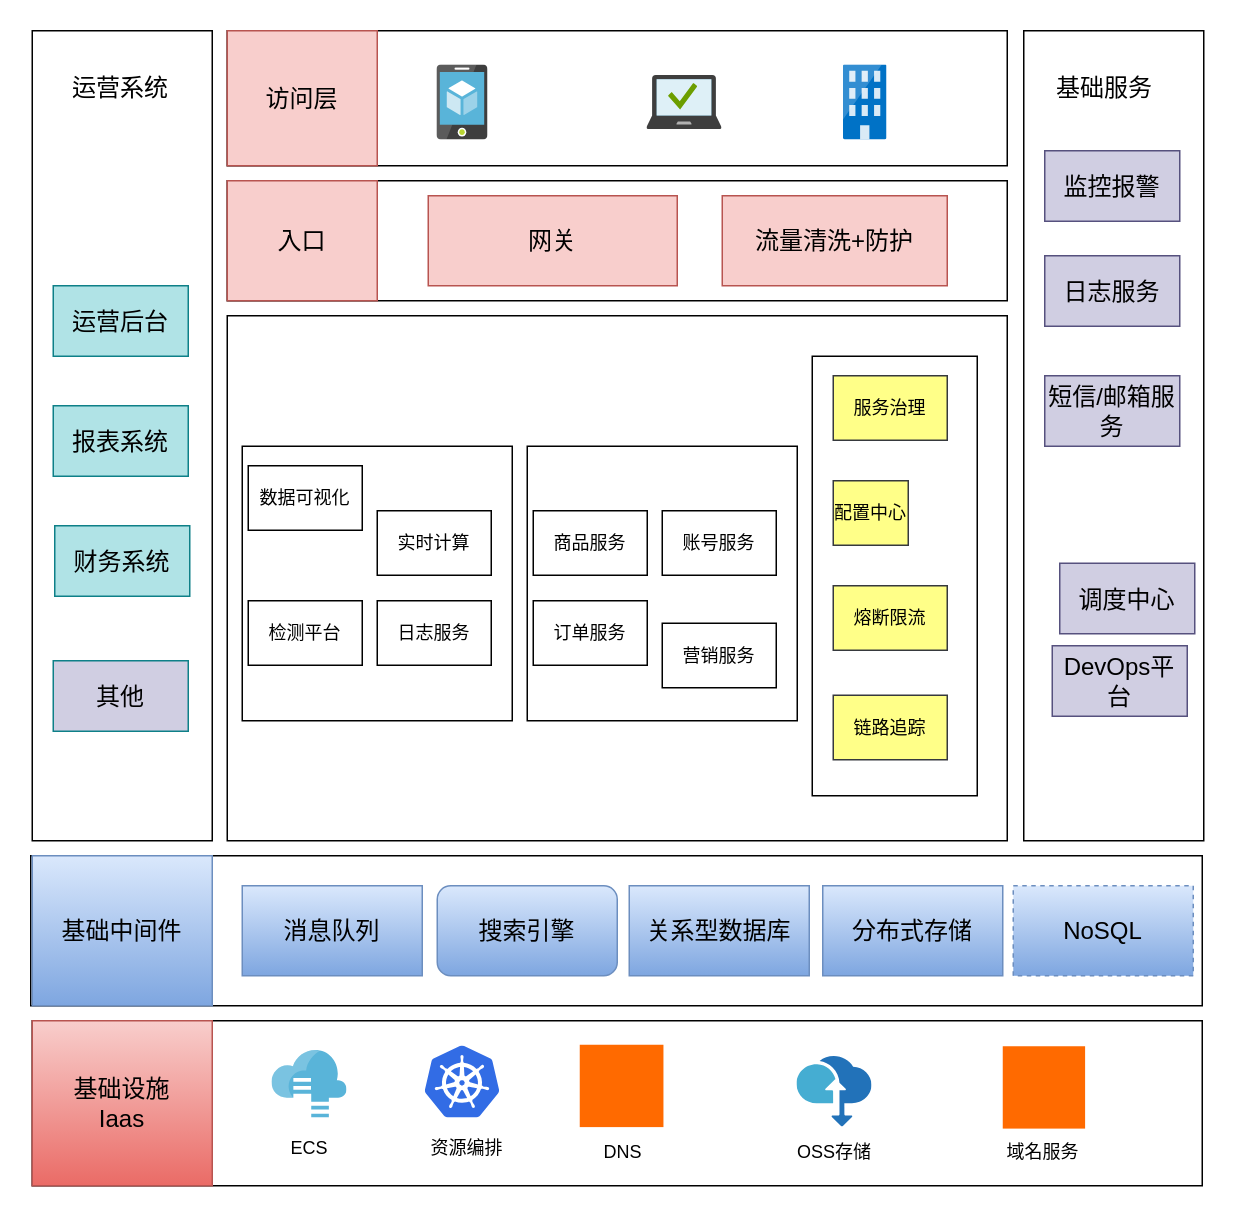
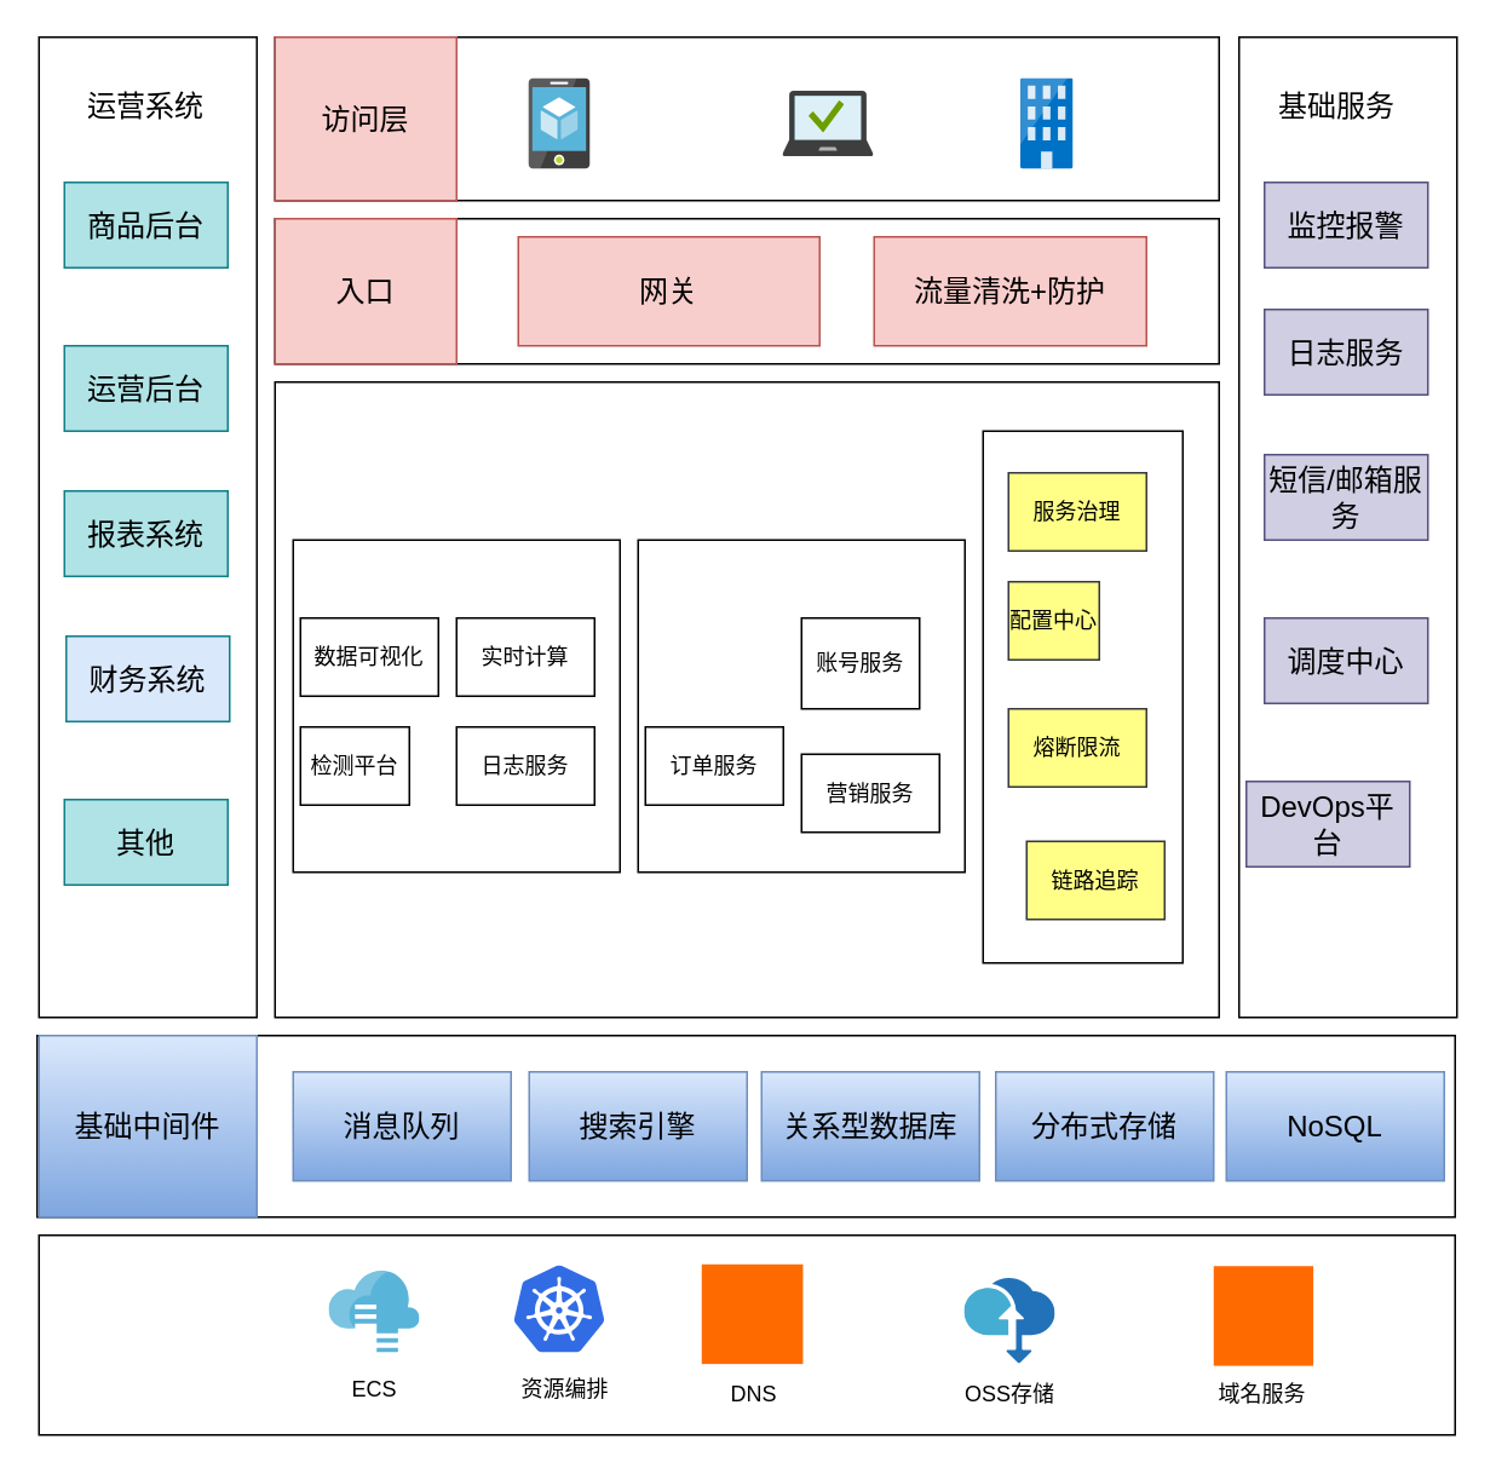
+ <mxCell id="13" value="商品后台" style="rounded=0;whiteSpace=wrap;html=1;fontSize=16;fillColor=#b0e3e6;strokeColor=#0e8088;" vertex="1" parent="1"><mxGeometry x="35" y="100" width="90" height="47" as="geometry" /></mxCell>
- <mxCell id="38" value="服务治理" style="rounded=0;whiteSpace=wrap;html=1;fillColor=#ffff88;strokeColor=#36393d;" vertex="1" parent="1"><mxGeometry x="555" y="250" width="76" height="43" as="geometry" /></mxCell>
+ <mxCell id="38" value="服务治理" style="rounded=0;whiteSpace=wrap;html=1;fillColor=#ffff88;strokeColor=#36393d;" vertex="1" parent="1"><mxGeometry x="555" y="260" width="76" height="43" as="geometry" /></mxCell>
- <mxCell id="22" value="数据可视化" style="rounded=0;whiteSpace=wrap;html=1;" vertex="1" parent="1"><mxGeometry x="165" y="310" width="76" height="43" as="geometry" /></mxCell>
+ <mxCell id="22" value="数据可视化" style="rounded=0;whiteSpace=wrap;html=1;" vertex="1" parent="1"><mxGeometry x="165" y="340" width="76" height="43" as="geometry" /></mxCell>
- <mxCell id="34" value="商品服务" style="rounded=0;whiteSpace=wrap;html=1;" vertex="1" parent="1"><mxGeometry x="355" y="340" width="76" height="43" as="geometry" /></mxCell>
- <mxCell id="35" value="账号服务" style="rounded=0;whiteSpace=wrap;html=1;" vertex="1" parent="1"><mxGeometry x="441" y="340" width="76" height="43" as="geometry" /></mxCell>
+ <mxCell id="35" value="账号服务" style="rounded=0;whiteSpace=wrap;html=1;" vertex="1" parent="1"><mxGeometry x="441" y="340" width="65" height="50" as="geometry" /></mxCell>
- <mxCell id="16" value="财务系统" style="rounded=0;whiteSpace=wrap;html=1;fontSize=16;fillColor=#b0e3e6;strokeColor=#0e8088;" vertex="1" parent="1"><mxGeometry x="36" y="350" width="90" height="47" as="geometry" /></mxCell>
+ <mxCell id="16" value="财务系统" style="rounded=0;whiteSpace=wrap;html=1;fontSize=16;fillColor=#dae8fc;strokeColor=#0e8088;" vertex="1" parent="1"><mxGeometry x="36" y="350" width="90" height="47" as="geometry" /></mxCell>
- <mxCell id="31" value="调度中心" style="rounded=0;whiteSpace=wrap;html=1;fontSize=16;fillColor=#d0cee2;strokeColor=#56517e;" vertex="1" parent="25"><mxGeometry x="25" y="355" width="90" height="47" as="geometry" /></mxCell>
+ <mxCell id="31" value="调度中心" style="rounded=0;whiteSpace=wrap;html=1;fontSize=16;fillColor=#d0cee2;strokeColor=#56517e;" vertex="1" parent="25"><mxGeometry x="15" y="320" width="90" height="47" as="geometry" /></mxCell>
- <mxCell id="23" value="检测平台" style="rounded=0;whiteSpace=wrap;html=1;" vertex="1" parent="1"><mxGeometry x="165" y="400" width="76" height="43" as="geometry" /></mxCell>
+ <mxCell id="23" value="检测平台" style="rounded=0;whiteSpace=wrap;html=1;" vertex="1" parent="1"><mxGeometry x="165" y="400" width="60" height="43" as="geometry" /></mxCell>
- <mxCell id="32" value="DevOps平台" style="rounded=0;whiteSpace=wrap;html=1;fontSize=16;fillColor=#d0cee2;strokeColor=#56517e;" vertex="1" parent="25"><mxGeometry x="20" y="410" width="90" height="47" as="geometry" /></mxCell>
+ <mxCell id="32" value="DevOps平台" style="rounded=0;whiteSpace=wrap;html=1;fontSize=16;fillColor=#d0cee2;strokeColor=#56517e;" vertex="1" parent="25"><mxGeometry x="5" y="410" width="90" height="47" as="geometry" /></mxCell>
- <mxCell id="17" value="其他" style="rounded=0;whiteSpace=wrap;html=1;fontSize=16;fillColor=#d0cee2;strokeColor=#0e8088;" vertex="1" parent="1"><mxGeometry x="35" y="440" width="90" height="47" as="geometry" /></mxCell>
+ <mxCell id="17" value="其他" style="rounded=0;whiteSpace=wrap;html=1;fontSize=16;fillColor=#b0e3e6;strokeColor=#0e8088;" vertex="1" parent="1"><mxGeometry x="35" y="440" width="90" height="47" as="geometry" /></mxCell>
- <mxCell id="41" value="链路追踪" style="rounded=0;whiteSpace=wrap;html=1;fillColor=#ffff88;strokeColor=#36393d;" vertex="1" parent="1"><mxGeometry x="555" y="463" width="76" height="43" as="geometry" /></mxCell>
+ <mxCell id="41" value="链路追踪" style="rounded=0;whiteSpace=wrap;html=1;fillColor=#ffff88;strokeColor=#36393d;" vertex="1" parent="1"><mxGeometry x="565" y="463" width="76" height="43" as="geometry" /></mxCell>
- <mxCell id="45" value="搜索引擎" style="whiteSpace=wrap;html=1;fillColor=#dae8fc;gradientColor=#7ea6e0;strokeColor=#6c8ebf;fontSize=16;rounded=1;" vertex="1" parent="1"><mxGeometry x="291" y="590" width="120" height="60" as="geometry" /></mxCell>
+ <mxCell id="45" value="搜索引擎" style="rounded=0;whiteSpace=wrap;html=1;fillColor=#dae8fc;gradientColor=#7ea6e0;strokeColor=#6c8ebf;fontSize=16;" vertex="1" parent="1"><mxGeometry x="291" y="590" width="120" height="60" as="geometry" /></mxCell>
- <mxCell id="48" value="NoSQL" style="rounded=0;whiteSpace=wrap;html=1;fillColor=#dae8fc;gradientColor=#7ea6e0;strokeColor=#6c8ebf;fontSize=16;dashed=1;" vertex="1" parent="1"><mxGeometry x="675" y="590" width="120" height="60" as="geometry" /></mxCell>
+ <mxCell id="48" value="NoSQL" style="rounded=0;whiteSpace=wrap;html=1;fillColor=#dae8fc;gradientColor=#7ea6e0;strokeColor=#6c8ebf;fontSize=16;" vertex="1" parent="1"><mxGeometry x="675" y="590" width="120" height="60" as="geometry" /></mxCell>
- <mxCell id="50" value="基础设施&lt;div&gt;Iaas&lt;/div&gt;" style="rounded=0;whiteSpace=wrap;html=1;fillColor=#f8cecc;gradientColor=#ea6b66;strokeColor=#b85450;fontSize=16;" vertex="1" parent="1"><mxGeometry x="21" y="680" width="120" height="110" as="geometry" /></mxCell>
